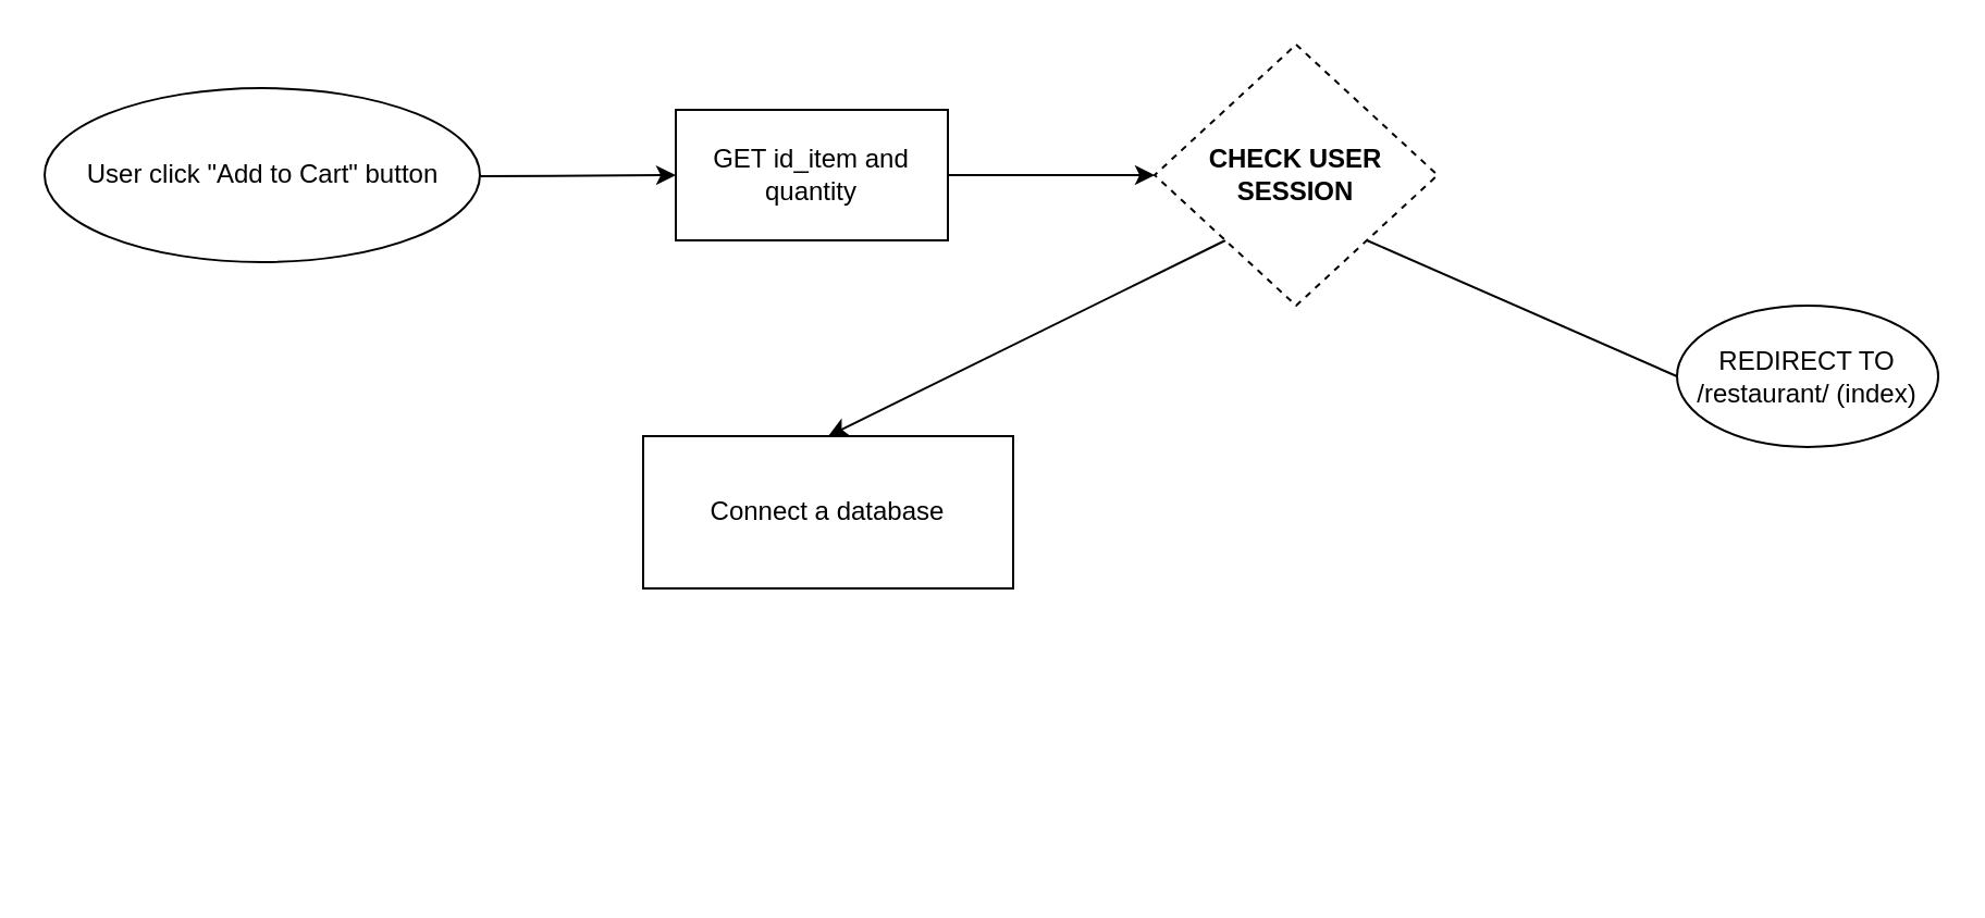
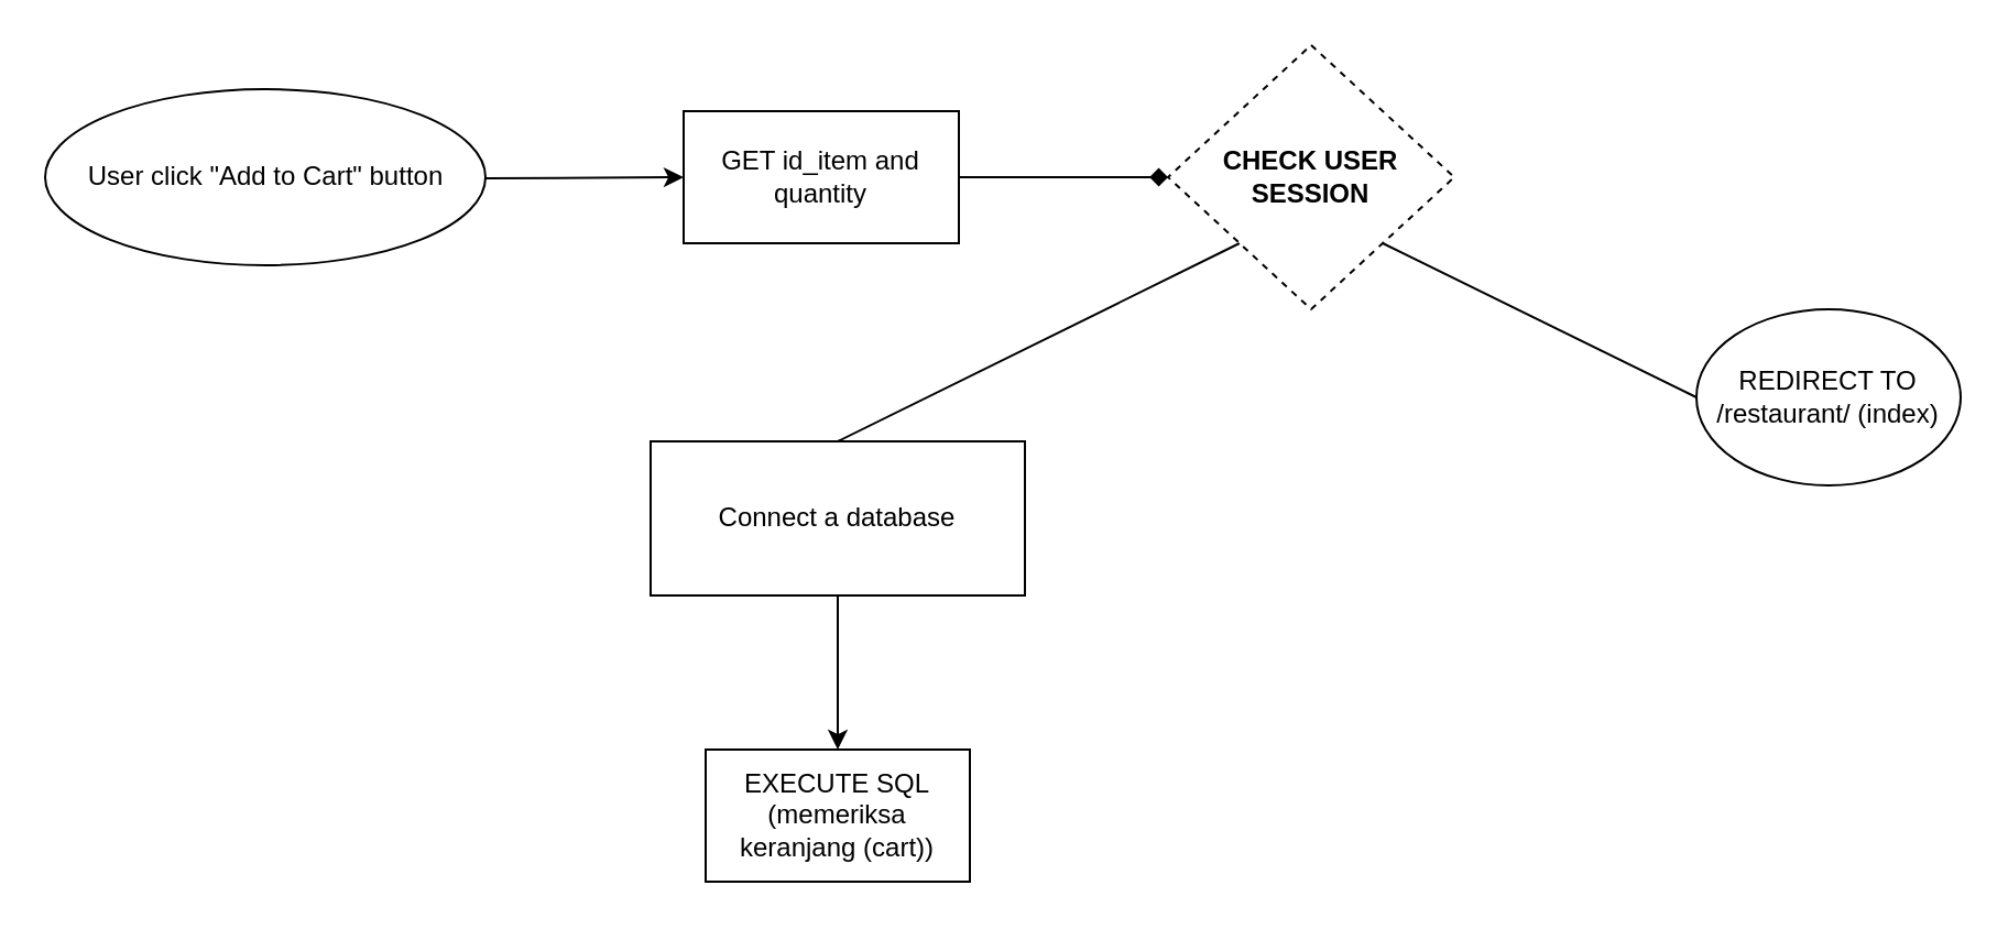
- <mxCell id="4" style="edgeStyle=none;html=1;exitX=1;exitY=0.5;exitDx=0;exitDy=0;entryX=0;entryY=0.5;entryDx=0;entryDy=0;" edge="1" parent="1" source="5" target="8"><mxGeometry relative="1" as="geometry" /></mxCell>
+ <mxCell id="4" style="edgeStyle=none;html=1;exitX=1;exitY=0.5;exitDx=0;exitDy=0;entryX=0;entryY=0.5;entryDx=0;entryDy=0;endArrow=diamond;" edge="1" parent="1" source="5" target="8"><mxGeometry relative="1" as="geometry" /></mxCell>
- <mxCell id="11" value="REDIRECT TO /restaurant/ (index)" style="ellipse;whiteSpace=wrap;html=1;" vertex="1" parent="1"><mxGeometry x="770" y="140" width="120" height="65" as="geometry" /></mxCell>
+ <mxCell id="11" value="REDIRECT TO /restaurant/ (index)" style="ellipse;whiteSpace=wrap;html=1;" vertex="1" parent="1"><mxGeometry x="770" y="140" width="120" height="80" as="geometry" /></mxCell>
- <mxCell id="7" style="edgeStyle=none;html=1;exitX=0;exitY=1;exitDx=0;exitDy=0;entryX=0.5;entryY=0;entryDx=0;entryDy=0;" edge="1" parent="1" source="8" target="10"><mxGeometry relative="1" as="geometry" /></mxCell>
+ <mxCell id="7" style="edgeStyle=none;html=1;exitX=0;exitY=1;exitDx=0;exitDy=0;entryX=0.5;entryY=0;entryDx=0;entryDy=0;endArrow=none;" edge="1" parent="1" source="8" target="10"><mxGeometry relative="1" as="geometry" /></mxCell>
+ <mxCell id="9" style="edgeStyle=none;html=1;exitX=0.5;exitY=1;exitDx=0;exitDy=0;entryX=0.5;entryY=0;entryDx=0;entryDy=0;" edge="1" parent="1" source="10" target="12"><mxGeometry relative="1" as="geometry" /></mxCell>
+ <mxCell id="12" value="EXECUTE SQL (memeriksa keranjang (cart))" style="rounded=0;whiteSpace=wrap;html=1;" vertex="1" parent="1"><mxGeometry x="320" y="340" width="120" height="60" as="geometry" /></mxCell>
